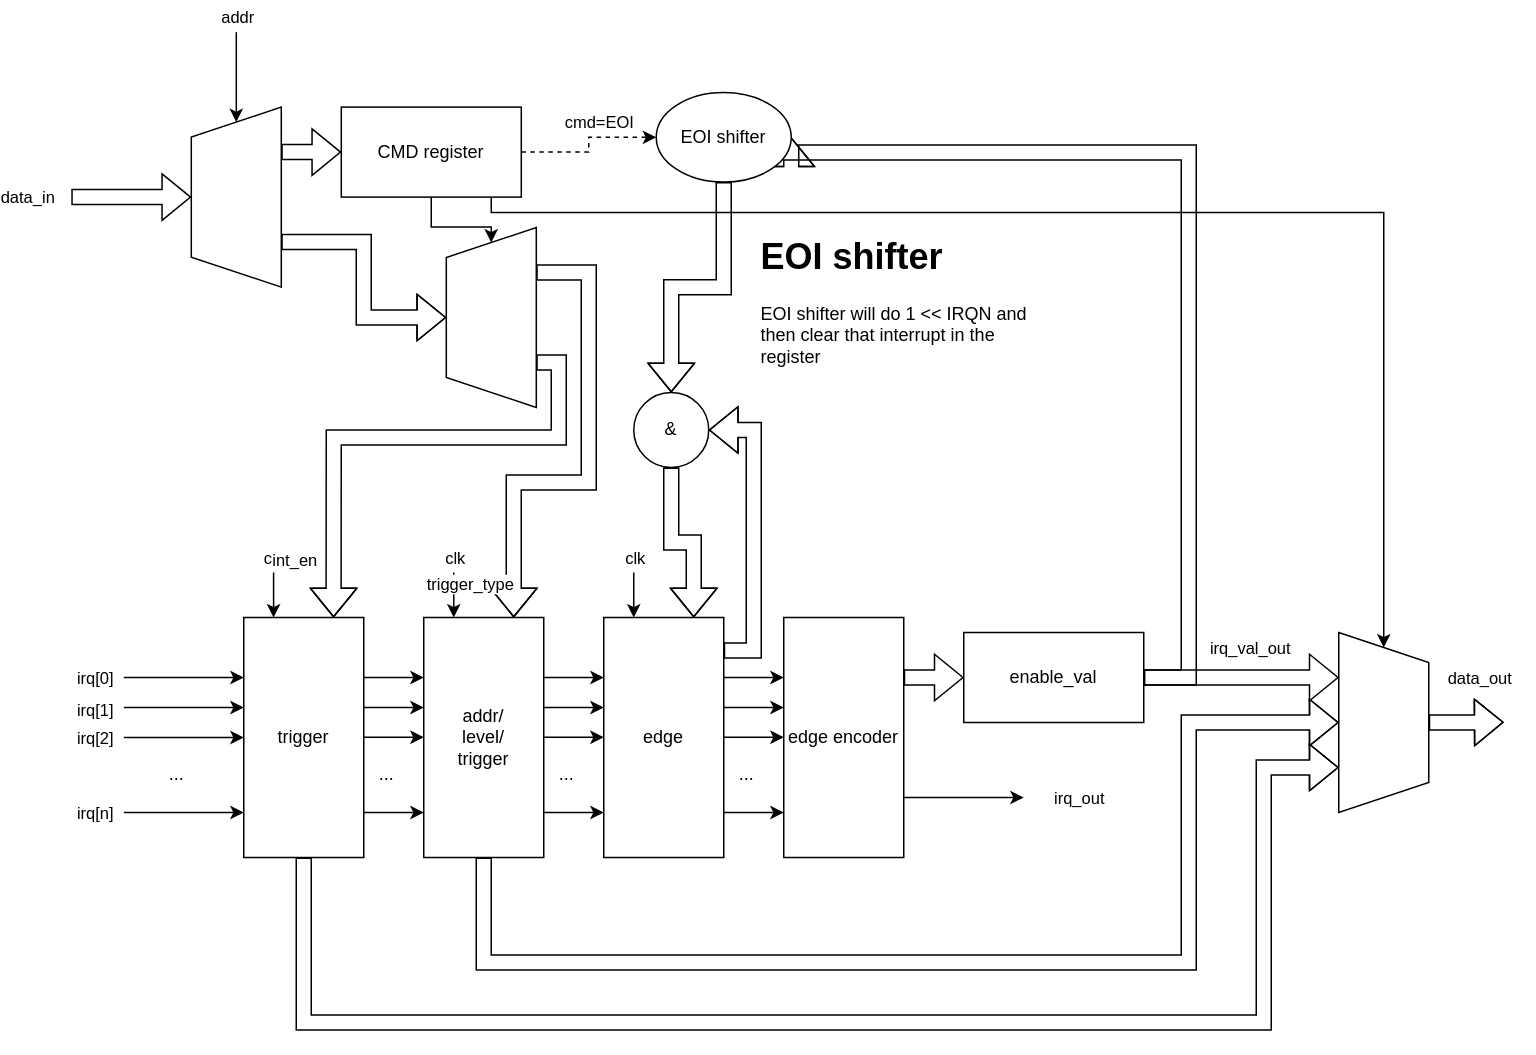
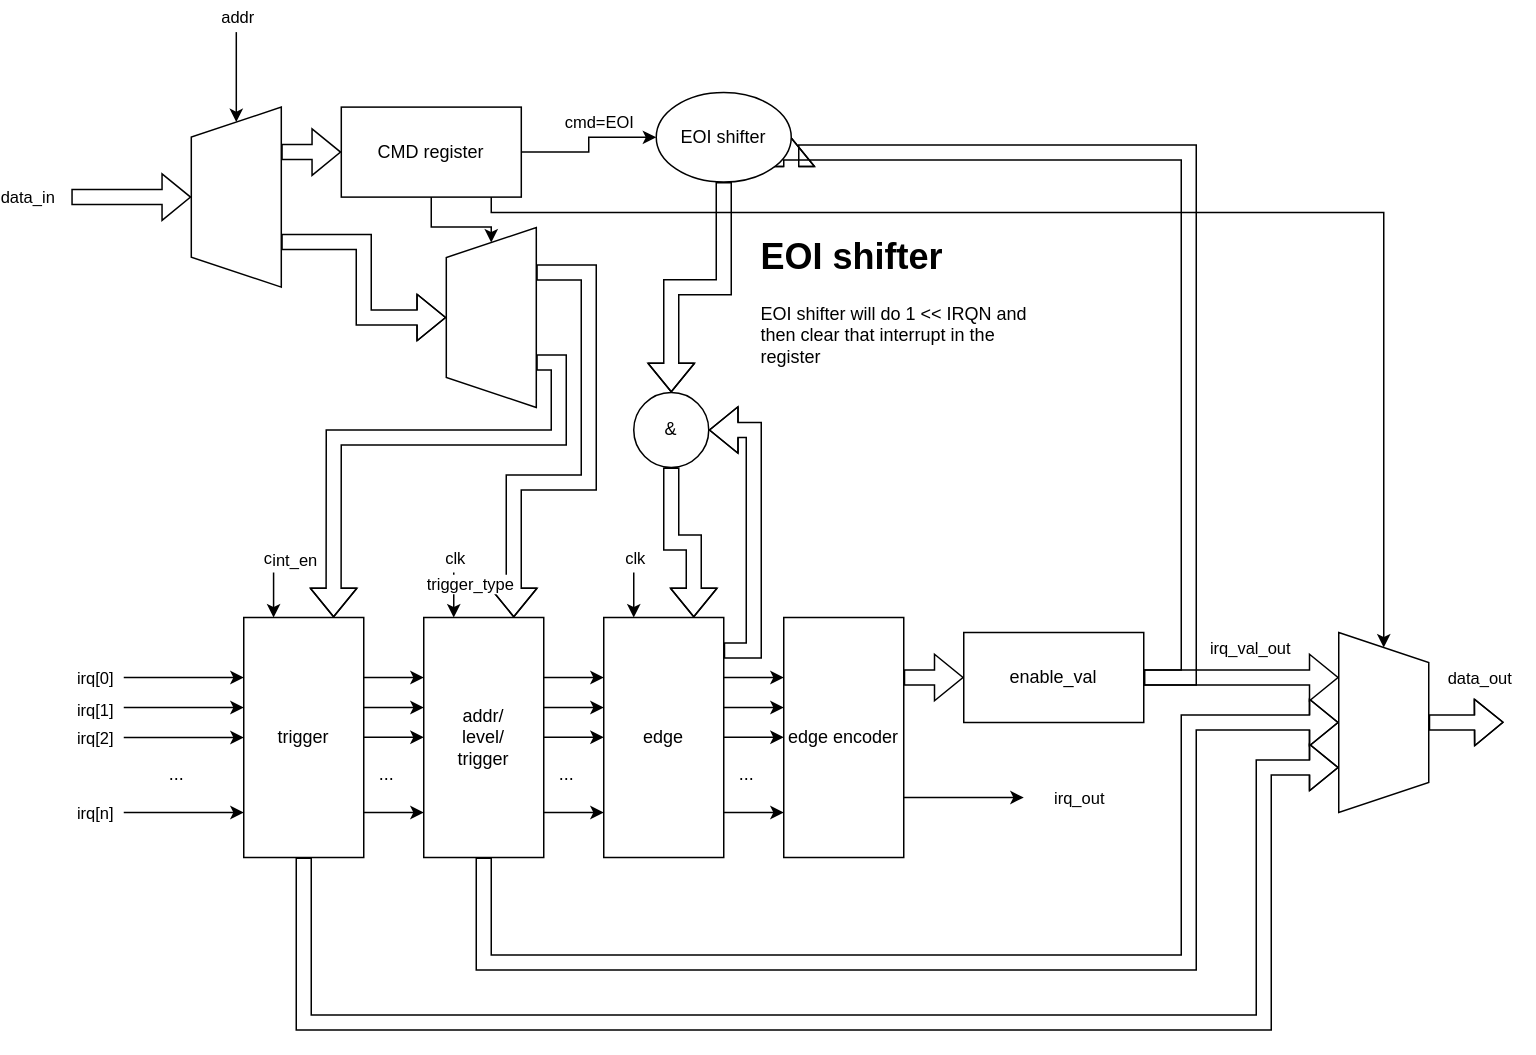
- <mxCell id="58" value="" style="edgeStyle=orthogonalEdgeStyle;rounded=0;orthogonalLoop=1;jettySize=auto;html=1;dashed=1;" edge="1" parent="1" source="60" target="66"><mxGeometry relative="1" as="geometry" /></mxCell>
+ <mxCell id="58" value="" style="edgeStyle=orthogonalEdgeStyle;rounded=0;orthogonalLoop=1;jettySize=auto;html=1;" edge="1" parent="1" source="60" target="66"><mxGeometry relative="1" as="geometry" /></mxCell>
